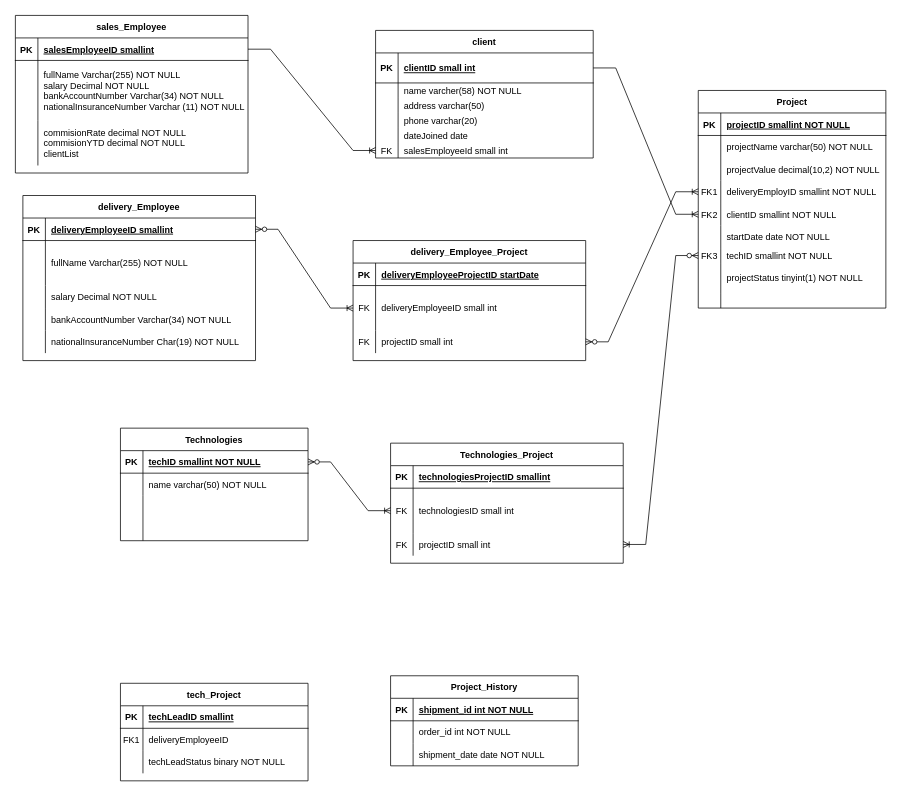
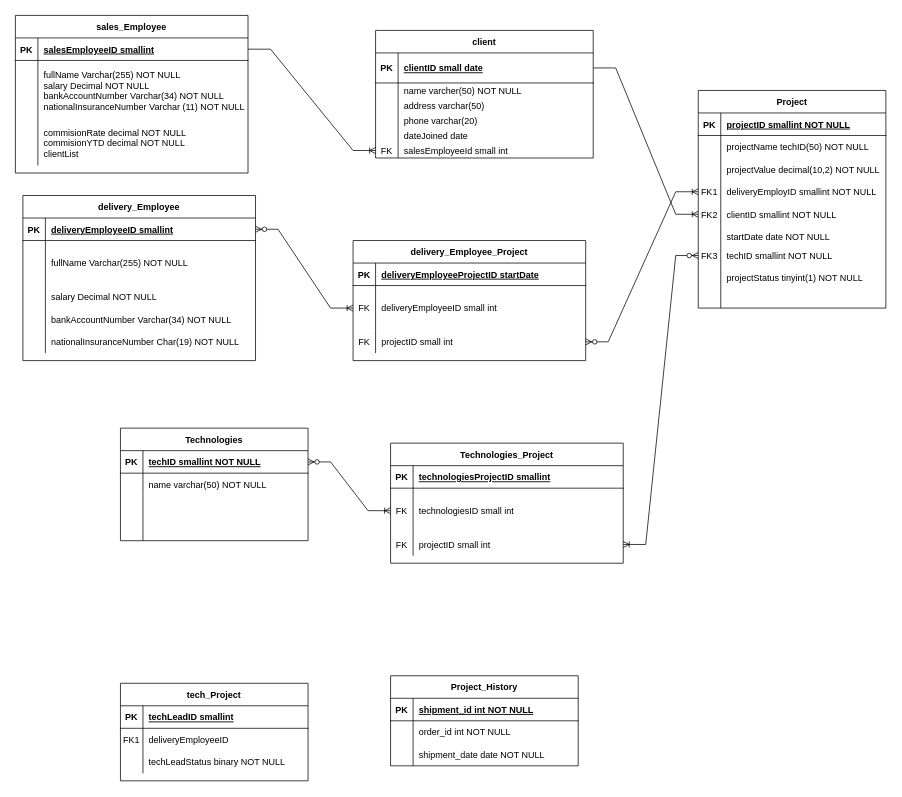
- <mxCell id="5" value="clientID small int" style="shape=partialRectangle;overflow=hidden;connectable=0;fillColor=none;top=0;left=0;bottom=0;right=0;align=left;spacingLeft=6;fontStyle=5;" parent="3" vertex="1"><mxGeometry x="30" width="260" height="40" as="geometry"><mxRectangle width="260" height="40" as="alternateBounds" /></mxGeometry></mxCell>
+ <mxCell id="5" value="clientID small date" style="shape=partialRectangle;overflow=hidden;connectable=0;fillColor=none;top=0;left=0;bottom=0;right=0;align=left;spacingLeft=6;fontStyle=5;" parent="3" vertex="1"><mxGeometry x="30" width="260" height="40" as="geometry"><mxRectangle width="260" height="40" as="alternateBounds" /></mxGeometry></mxCell>
- <mxCell id="8" value="name varcher(58) NOT NULL" style="shape=partialRectangle;overflow=hidden;connectable=0;fillColor=none;top=0;left=0;bottom=0;right=0;align=left;spacingLeft=6;" parent="6" vertex="1"><mxGeometry x="30" width="260" height="20" as="geometry"><mxRectangle width="260" height="20" as="alternateBounds" /></mxGeometry></mxCell>
+ <mxCell id="8" value="name varcher(50) NOT NULL" style="shape=partialRectangle;overflow=hidden;connectable=0;fillColor=none;top=0;left=0;bottom=0;right=0;align=left;spacingLeft=6;" parent="6" vertex="1"><mxGeometry x="30" width="260" height="20" as="geometry"><mxRectangle width="260" height="20" as="alternateBounds" /></mxGeometry></mxCell>
- <mxCell id="63" value="projectName varchar(50) NOT NULL" style="shape=partialRectangle;overflow=hidden;connectable=0;fillColor=none;top=0;left=0;bottom=0;right=0;align=left;spacingLeft=6;" parent="61" vertex="1"><mxGeometry x="30" width="220" height="30" as="geometry"><mxRectangle width="220" height="30" as="alternateBounds" /></mxGeometry></mxCell>
+ <mxCell id="63" value="projectName techID(50) NOT NULL" style="shape=partialRectangle;overflow=hidden;connectable=0;fillColor=none;top=0;left=0;bottom=0;right=0;align=left;spacingLeft=6;" parent="61" vertex="1"><mxGeometry x="30" width="220" height="30" as="geometry"><mxRectangle width="220" height="30" as="alternateBounds" /></mxGeometry></mxCell>
